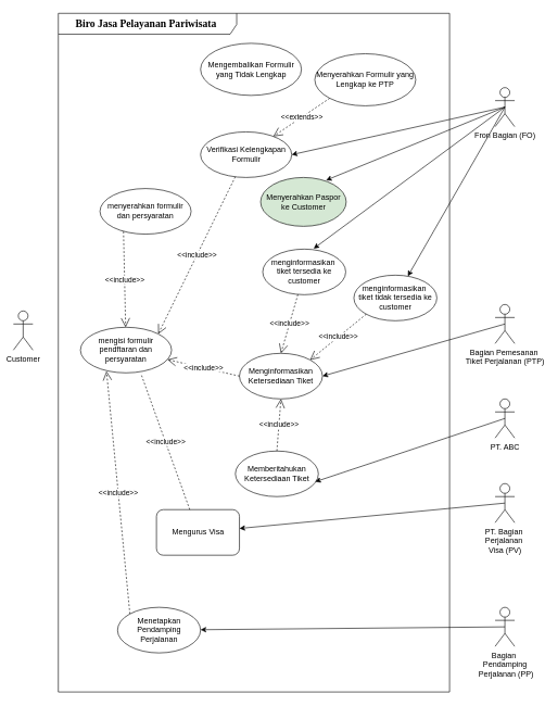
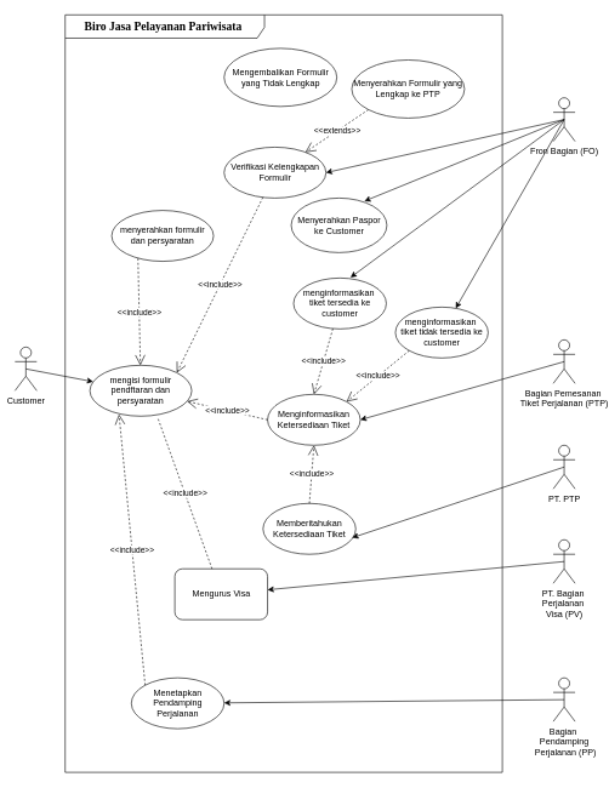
- <mxCell id="31" value="Menyerahkan Paspor ke Customer" style="ellipse;whiteSpace=wrap;html=1;fillColor=#d5e8d4;" vertex="1" parent="1"><mxGeometry x="399.75" y="272" width="131.5" height="75" as="geometry" /></mxCell>
+ <mxCell id="31" value="Menyerahkan Paspor ke Customer" style="ellipse;whiteSpace=wrap;html=1;" vertex="1" parent="1"><mxGeometry x="399.75" y="272" width="131.5" height="75" as="geometry" /></mxCell>
+ <mxCell id="4" style="rounded=0;orthogonalLoop=1;jettySize=auto;html=1;exitX=0.5;exitY=0.5;exitDx=0;exitDy=0;exitPerimeter=0;" edge="1" parent="1" source="5" target="10"><mxGeometry relative="1" as="geometry" /></mxCell>
- <mxCell id="22" value="PT. ABC" style="shape=umlActor;verticalLabelPosition=bottom;verticalAlign=top;html=1;" vertex="1" parent="1"><mxGeometry x="760" y="612" width="30" height="60" as="geometry" /></mxCell>
+ <mxCell id="22" value="PT. PTP" style="shape=umlActor;verticalLabelPosition=bottom;verticalAlign=top;html=1;" vertex="1" parent="1"><mxGeometry x="760" y="612" width="30" height="60" as="geometry" /></mxCell>
